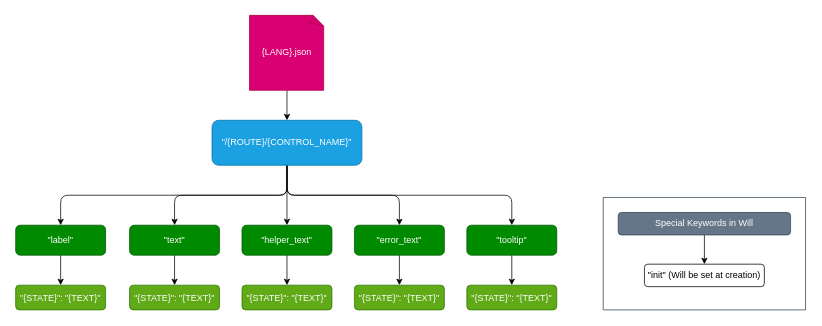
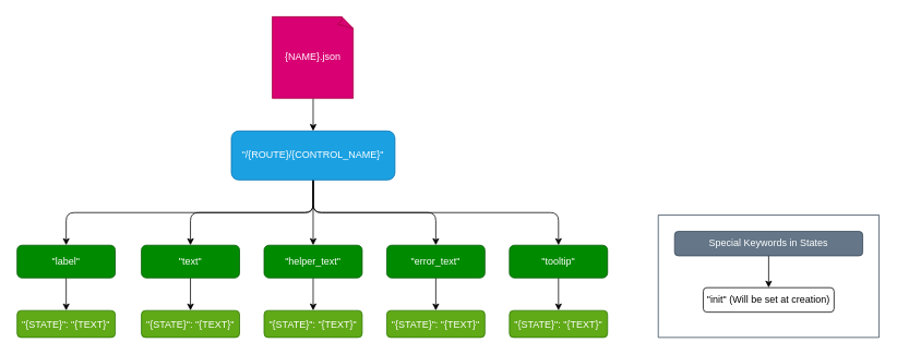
- <mxCell id="3" value="{LANG}.json" style="whiteSpace=wrap;html=1;shape=mxgraph.basic.document;fillColor=#d80073;fontColor=#ffffff;strokeColor=#A50040;" vertex="1" parent="1"><mxGeometry x="332" y="20" width="100" height="100" as="geometry" /></mxCell>
+ <mxCell id="3" value="{NAME}.json" style="whiteSpace=wrap;html=1;shape=mxgraph.basic.document;fillColor=#d80073;fontColor=#ffffff;strokeColor=#A50040;" vertex="1" parent="1"><mxGeometry x="332" y="20" width="100" height="100" as="geometry" /></mxCell>
- <mxCell id="29" value="&lt;span style=&quot;color: rgb(255, 255, 255); text-wrap-mode: nowrap;&quot;&gt;Special Keywords in Will&lt;/span&gt;" style="rounded=1;whiteSpace=wrap;html=1;fillColor=#647687;fontColor=#ffffff;strokeColor=#314354;" vertex="1" parent="26"><mxGeometry x="20" y="20" width="230" height="30" as="geometry" /></mxCell>
+ <mxCell id="29" value="&lt;span style=&quot;color: rgb(255, 255, 255); text-wrap-mode: nowrap;&quot;&gt;Special Keywords in States&lt;/span&gt;" style="rounded=1;whiteSpace=wrap;html=1;fillColor=#647687;fontColor=#ffffff;strokeColor=#314354;" vertex="1" parent="26"><mxGeometry x="20" y="20" width="230" height="30" as="geometry" /></mxCell>
